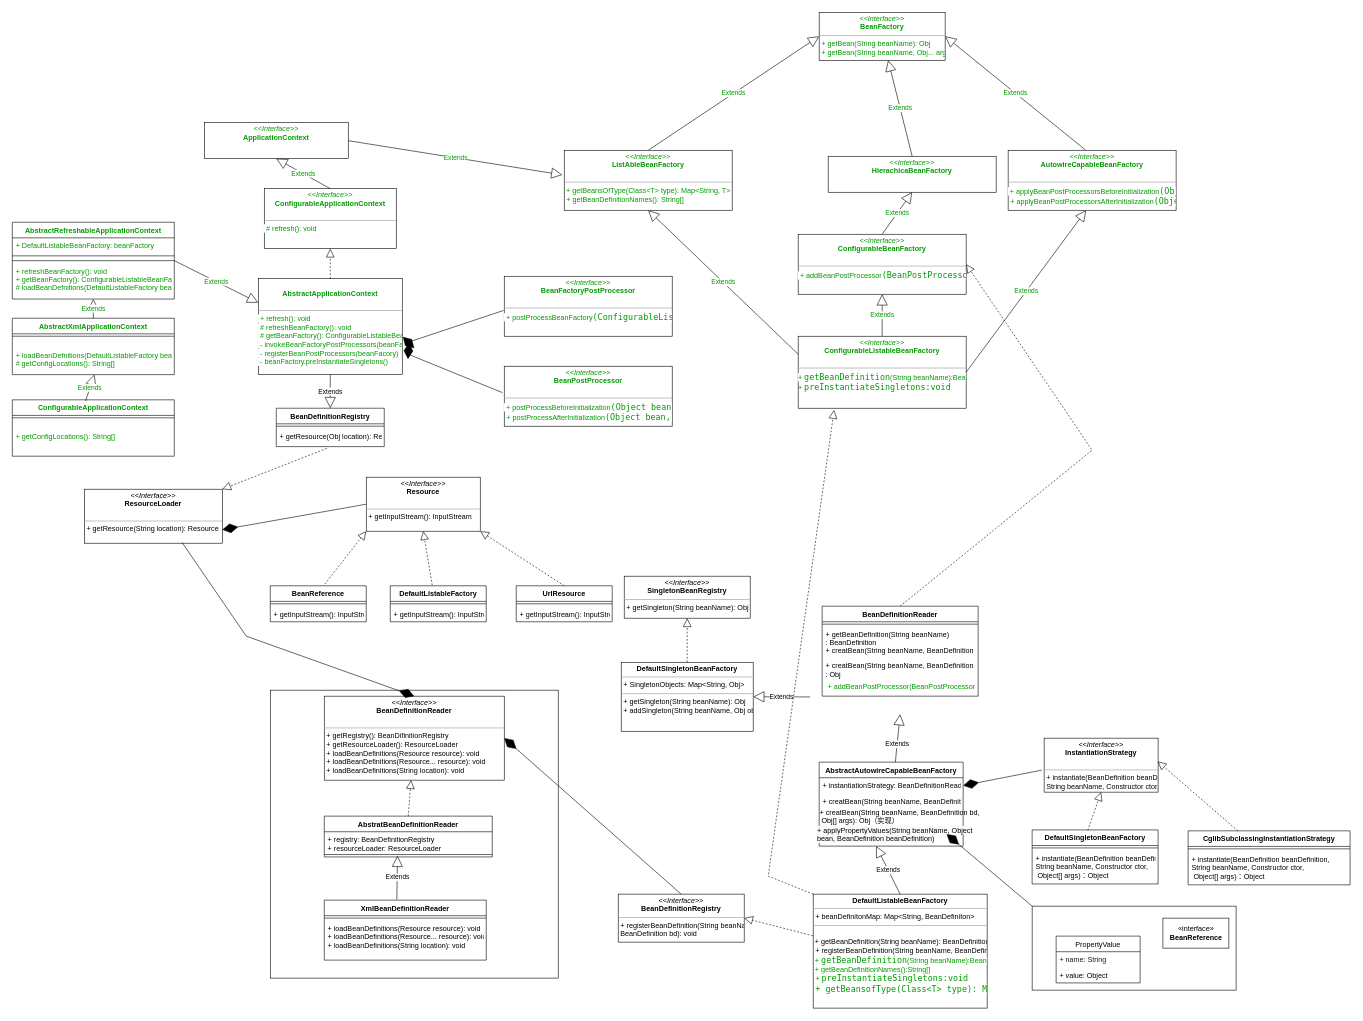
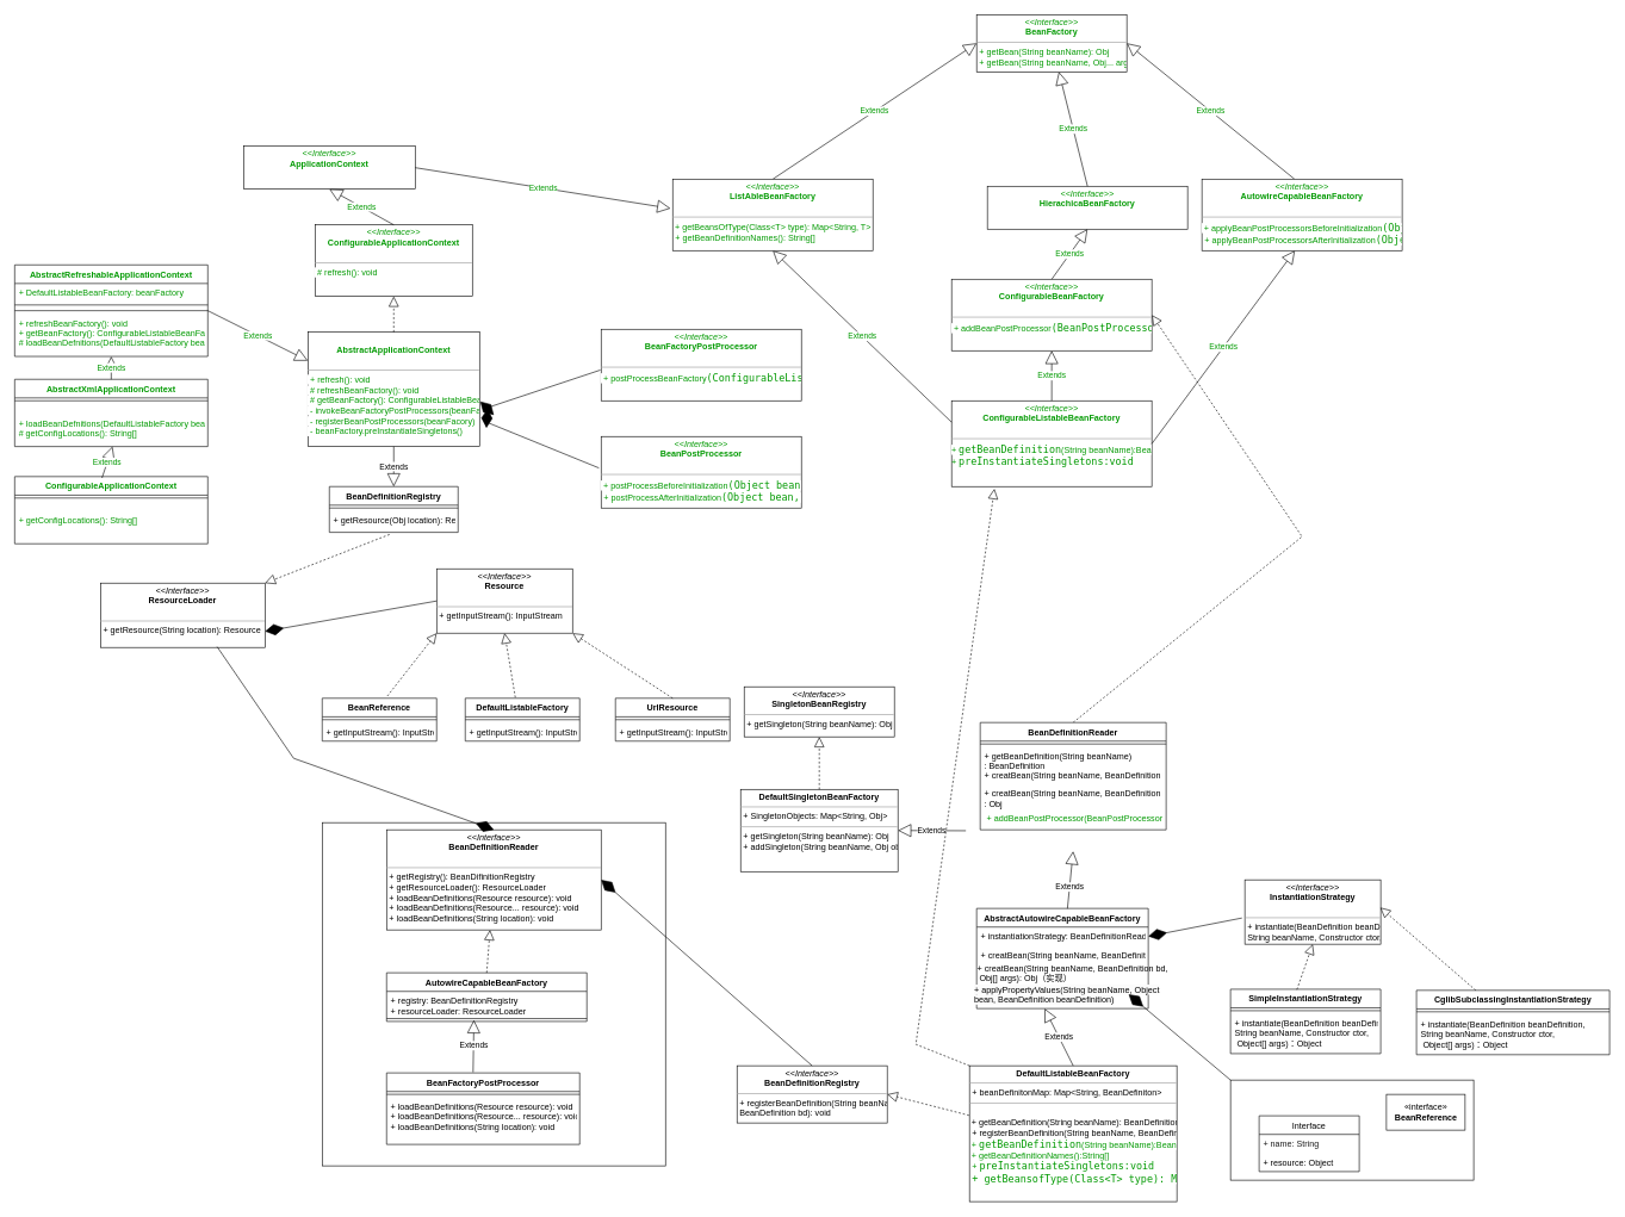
- <mxCell id="58" value="AbstratBeanDefinitionReader" style="swimlane;fontStyle=1;align=center;verticalAlign=top;childLayout=stackLayout;horizontal=1;startSize=26;horizontalStack=0;resizeParent=1;resizeParentMax=0;resizeLast=0;collapsible=1;marginBottom=0;fontColor=#000000;" vertex="1" parent="1"><mxGeometry x="540" y="1360" width="280" height="68" as="geometry" /></mxCell>
+ <mxCell id="58" value="AutowireCapableBeanFactory" style="swimlane;fontStyle=1;align=center;verticalAlign=top;childLayout=stackLayout;horizontal=1;startSize=26;horizontalStack=0;resizeParent=1;resizeParentMax=0;resizeLast=0;collapsible=1;marginBottom=0;fontColor=#000000;" vertex="1" parent="1"><mxGeometry x="540" y="1360" width="280" height="68" as="geometry" /></mxCell>
- <mxCell id="19" value="DefaultSingletonBeanFactory" style="swimlane;fontStyle=1;align=center;verticalAlign=top;childLayout=stackLayout;horizontal=1;startSize=26;horizontalStack=0;resizeParent=1;resizeParentMax=0;resizeLast=0;collapsible=1;marginBottom=0;fontColor=#000000;" vertex="1" parent="1"><mxGeometry x="1720" y="1383" width="210" height="90" as="geometry" /></mxCell>
+ <mxCell id="19" value="SimpleInstantiationStrategy" style="swimlane;fontStyle=1;align=center;verticalAlign=top;childLayout=stackLayout;horizontal=1;startSize=26;horizontalStack=0;resizeParent=1;resizeParentMax=0;resizeLast=0;collapsible=1;marginBottom=0;fontColor=#000000;" vertex="1" parent="1"><mxGeometry x="1720" y="1383" width="210" height="90" as="geometry" /></mxCell>
- <mxCell id="61" value="XmlBeanDefinitionReader" style="swimlane;fontStyle=1;align=center;verticalAlign=top;childLayout=stackLayout;horizontal=1;startSize=26;horizontalStack=0;resizeParent=1;resizeParentMax=0;resizeLast=0;collapsible=1;marginBottom=0;fontColor=#000000;" vertex="1" parent="1"><mxGeometry x="540" y="1500" width="270" height="100" as="geometry" /></mxCell>
+ <mxCell id="61" value="BeanFactoryPostProcessor" style="swimlane;fontStyle=1;align=center;verticalAlign=top;childLayout=stackLayout;horizontal=1;startSize=26;horizontalStack=0;resizeParent=1;resizeParentMax=0;resizeLast=0;collapsible=1;marginBottom=0;fontColor=#000000;" vertex="1" parent="1"><mxGeometry x="540" y="1500" width="270" height="100" as="geometry" /></mxCell>
- <mxCell id="34" value="PropertyValue" style="swimlane;fontStyle=0;childLayout=stackLayout;horizontal=1;startSize=26;fillColor=none;horizontalStack=0;resizeParent=1;resizeParentMax=0;resizeLast=0;collapsible=1;marginBottom=0;strokeColor=#000000;fontColor=#000000;" vertex="1" parent="1"><mxGeometry x="1760" y="1560" width="140" height="78" as="geometry" /></mxCell>
+ <mxCell id="34" value="Interface" style="swimlane;fontStyle=0;childLayout=stackLayout;horizontal=1;startSize=26;fillColor=none;horizontalStack=0;resizeParent=1;resizeParentMax=0;resizeLast=0;collapsible=1;marginBottom=0;strokeColor=#000000;fontColor=#000000;" vertex="1" parent="1"><mxGeometry x="1760" y="1560" width="140" height="78" as="geometry" /></mxCell>
- <mxCell id="36" value="+ value: Object" style="text;strokeColor=none;fillColor=none;align=left;verticalAlign=top;spacingLeft=4;spacingRight=4;overflow=hidden;rotatable=0;points=[[0,0.5],[1,0.5]];portConstraint=eastwest;fontColor=#000000;" vertex="1" parent="34"><mxGeometry y="52" width="140" height="26" as="geometry" /></mxCell>
+ <mxCell id="36" value="+ resource: Object" style="text;strokeColor=none;fillColor=none;align=left;verticalAlign=top;spacingLeft=4;spacingRight=4;overflow=hidden;rotatable=0;points=[[0,0.5],[1,0.5]];portConstraint=eastwest;fontColor=#000000;" vertex="1" parent="34"><mxGeometry y="52" width="140" height="26" as="geometry" /></mxCell>
